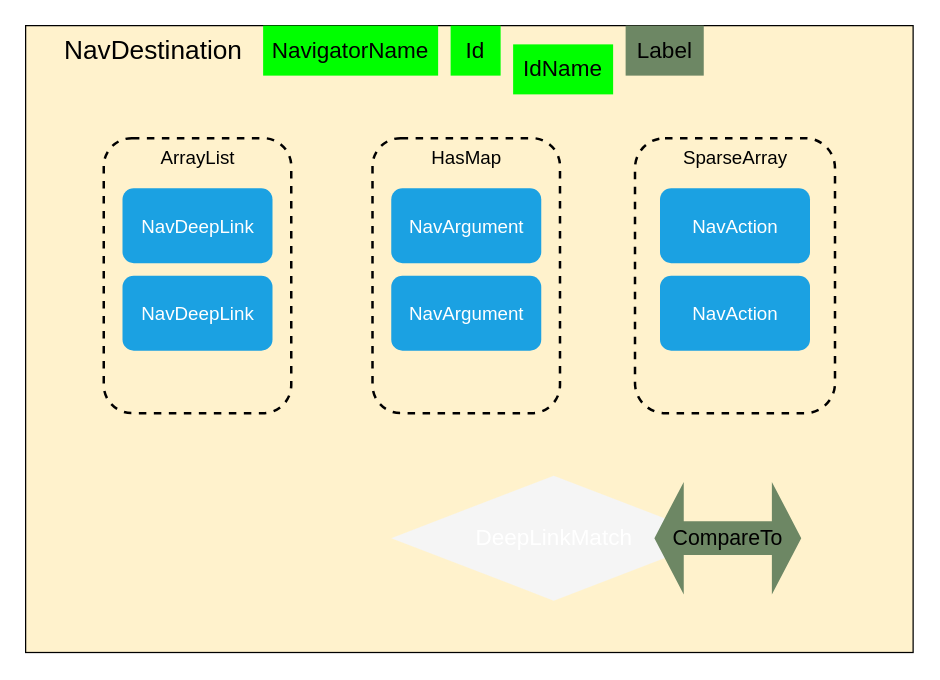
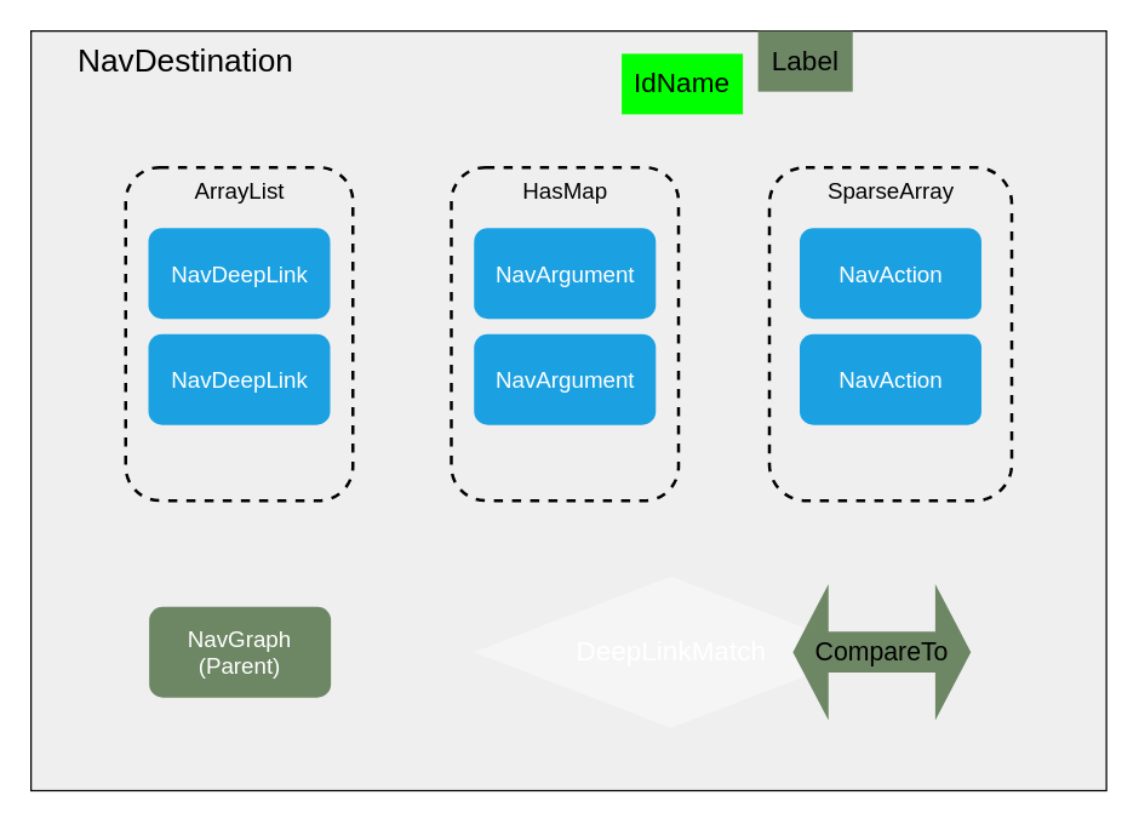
- <mxCell id="2" value="&lt;font style=&quot;font-size: 21px&quot; color=&quot;#000000&quot;&gt;&amp;nbsp; &amp;nbsp; &amp;nbsp;NavDestination&lt;/font&gt;" style="rounded=0;whiteSpace=wrap;html=1;fillColor=#fff2cc;verticalAlign=top;align=left;" vertex="1" parent="1"><mxGeometry x="20" y="20" width="710" height="501.5" as="geometry" /></mxCell>
+ <mxCell id="2" value="&lt;font style=&quot;font-size: 21px&quot; color=&quot;#000000&quot;&gt;&amp;nbsp; &amp;nbsp; &amp;nbsp;NavDestination&lt;/font&gt;" style="rounded=0;whiteSpace=wrap;html=1;fillColor=#EFEFEF;verticalAlign=top;align=left;" vertex="1" parent="1"><mxGeometry x="20" y="20" width="710" height="501.5" as="geometry" /></mxCell>
- <mxCell id="15" value="NavigatorName" style="rounded=0;whiteSpace=wrap;html=1;fontFamily=Helvetica;fontSize=18;align=center;fillColor=#00FF00;strokeColor=none;fontColor=#000000;" vertex="1" parent="1"><mxGeometry x="210" y="20" width="140" height="40" as="geometry" /></mxCell>
- <mxCell id="16" value="Id" style="rounded=0;whiteSpace=wrap;html=1;fontFamily=Helvetica;fontSize=18;align=center;fillColor=#00FF00;strokeColor=none;fontColor=#000000;" vertex="1" parent="1"><mxGeometry x="360" y="20" width="40" height="40" as="geometry" /></mxCell>
+ <mxCell id="12" value="NavGraph (Parent)" style="rounded=1;whiteSpace=wrap;html=1;dashed=1;strokeWidth=2;fillColor=#6d8764;fontSize=15;fontColor=#ffffff;align=center;strokeColor=none;" vertex="1" parent="1"><mxGeometry x="98" y="400" width="120" height="60" as="geometry" /></mxCell>
